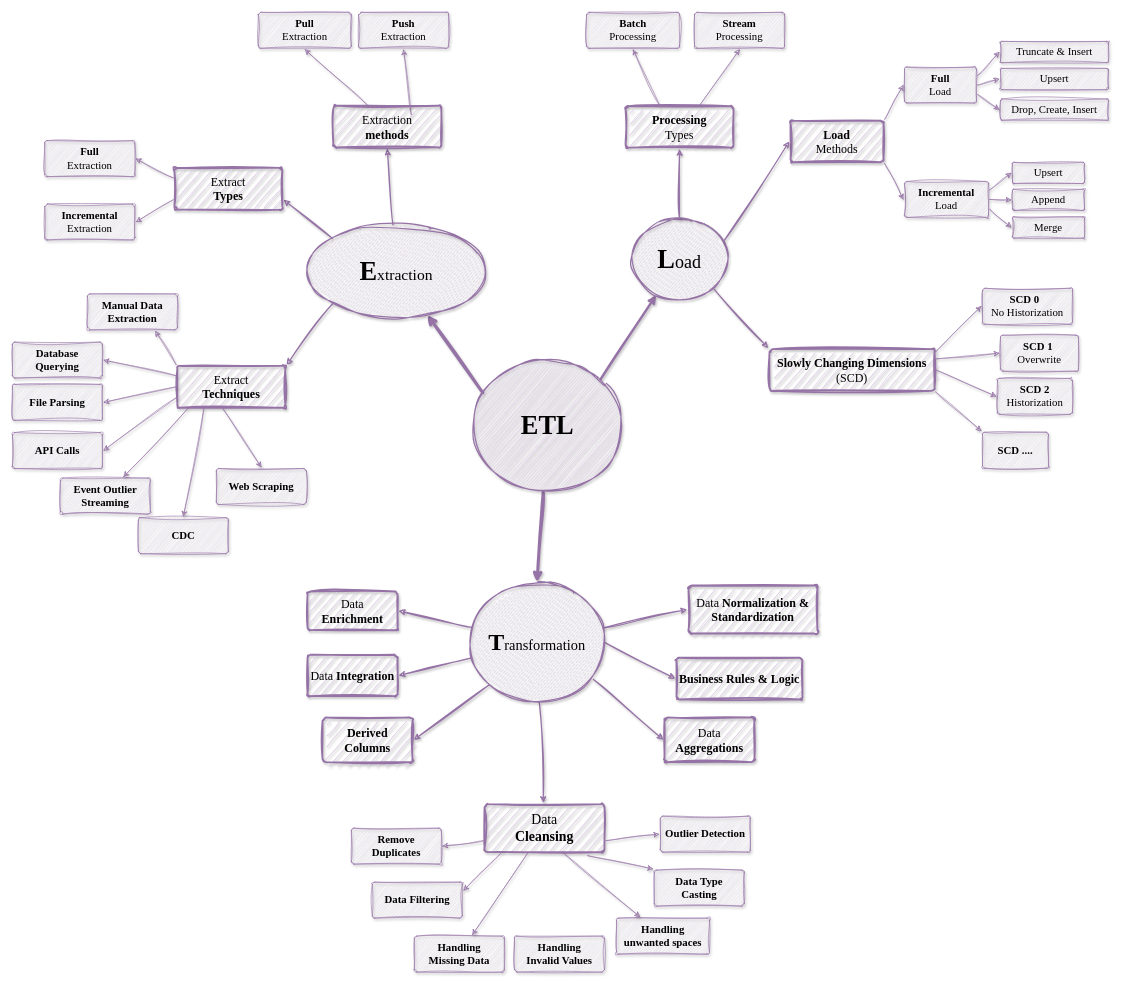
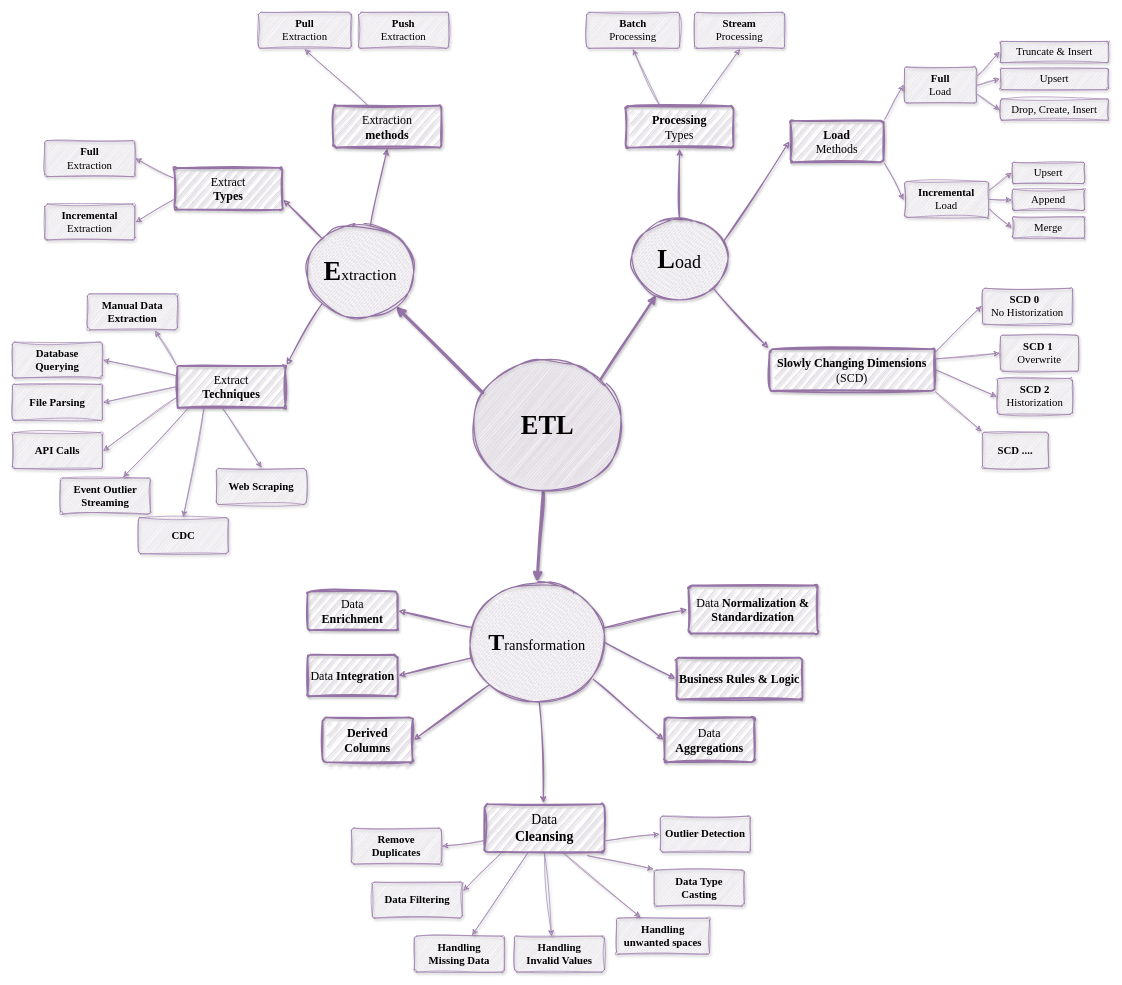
- <mxCell id="39" value="" style="edgeStyle=none;rounded=1;jumpStyle=none;html=1;shadow=1;labelBackgroundColor=none;startArrow=none;startFill=0;jettySize=auto;orthogonalLoop=1;strokeColor=#9673a6;strokeWidth=1;fontFamily=Architects Daughter;fontSize=18;fontColor=#636363;spacing=5;fontStyle=1;fillColor=#e1d5e7;sketch=1;curveFitting=1;jiggle=2;fontSource=https%3A%2F%2Ffonts.googleapis.com%2Fcss%3Ffamily%3DArchitects%2BDaughter;exitX=0.717;exitY=0.238;exitDx=0;exitDy=0;entryX=0.5;entryY=1;entryDx=0;entryDy=0;exitPerimeter=0;" parent="1" source="54" target="27" edge="1"><mxGeometry relative="1" as="geometry"><mxPoint x="394" y="175.5" as="sourcePoint" /><mxPoint x="695" y="81.5" as="targetPoint" /></mxGeometry></mxCell>
- <mxCell id="52" value="&lt;font style=&quot;font-size: 44px;&quot;&gt;E&lt;/font&gt;&lt;font style=&quot;font-size: 26px; font-weight: normal;&quot;&gt;xtraction&lt;/font&gt;" style="ellipse;whiteSpace=wrap;html=1;sketch=1;hachureGap=4;jiggle=2;curveFitting=1;fontFamily=Architects Daughter;fontSource=https%3A%2F%2Ffonts.googleapis.com%2Fcss%3Ffamily%3DArchitects%2BDaughter;fontSize=20;fillColor=#e1d5e7;strokeColor=#9673a6;strokeWidth=2;fillStyle=dashed;fontStyle=1;shadow=1;" parent="1" vertex="1"><mxGeometry x="510" y="373.75" width="300" height="155.5" as="geometry" /></mxCell>
+ <mxCell id="52" value="&lt;font style=&quot;font-size: 44px;&quot;&gt;E&lt;/font&gt;&lt;font style=&quot;font-size: 26px; font-weight: normal;&quot;&gt;xtraction&lt;/font&gt;" style="ellipse;whiteSpace=wrap;html=1;sketch=1;hachureGap=4;jiggle=2;curveFitting=1;fontFamily=Architects Daughter;fontSource=https%3A%2F%2Ffonts.googleapis.com%2Fcss%3Ffamily%3DArchitects%2BDaughter;fontSize=20;fillColor=#e1d5e7;strokeColor=#9673a6;strokeWidth=2;fillStyle=dashed;fontStyle=1;shadow=1;" parent="1" vertex="1"><mxGeometry x="510" y="373.75" width="180" height="155.5" as="geometry" /></mxCell>
+ <mxCell id="60" value="" style="edgeStyle=none;rounded=1;jumpStyle=none;html=1;shadow=1;labelBackgroundColor=none;startArrow=none;startFill=0;jettySize=auto;orthogonalLoop=1;strokeColor=#9673a6;strokeWidth=1;fontFamily=Architects Daughter;fontSize=18;fontColor=#636363;spacing=5;fontStyle=1;fillColor=#e1d5e7;sketch=1;curveFitting=1;jiggle=2;fontSource=https%3A%2F%2Ffonts.googleapis.com%2Fcss%3Ffamily%3DArchitects%2BDaughter;entryX=0.414;entryY=0.022;entryDx=0;entryDy=0;exitX=0.5;exitY=1;exitDx=0;exitDy=0;entryPerimeter=0;" parent="1" source="8" target="22" edge="1"><mxGeometry relative="1" as="geometry"><mxPoint x="876" y="1442" as="sourcePoint" /><mxPoint x="829" y="1554" as="targetPoint" /></mxGeometry></mxCell>
